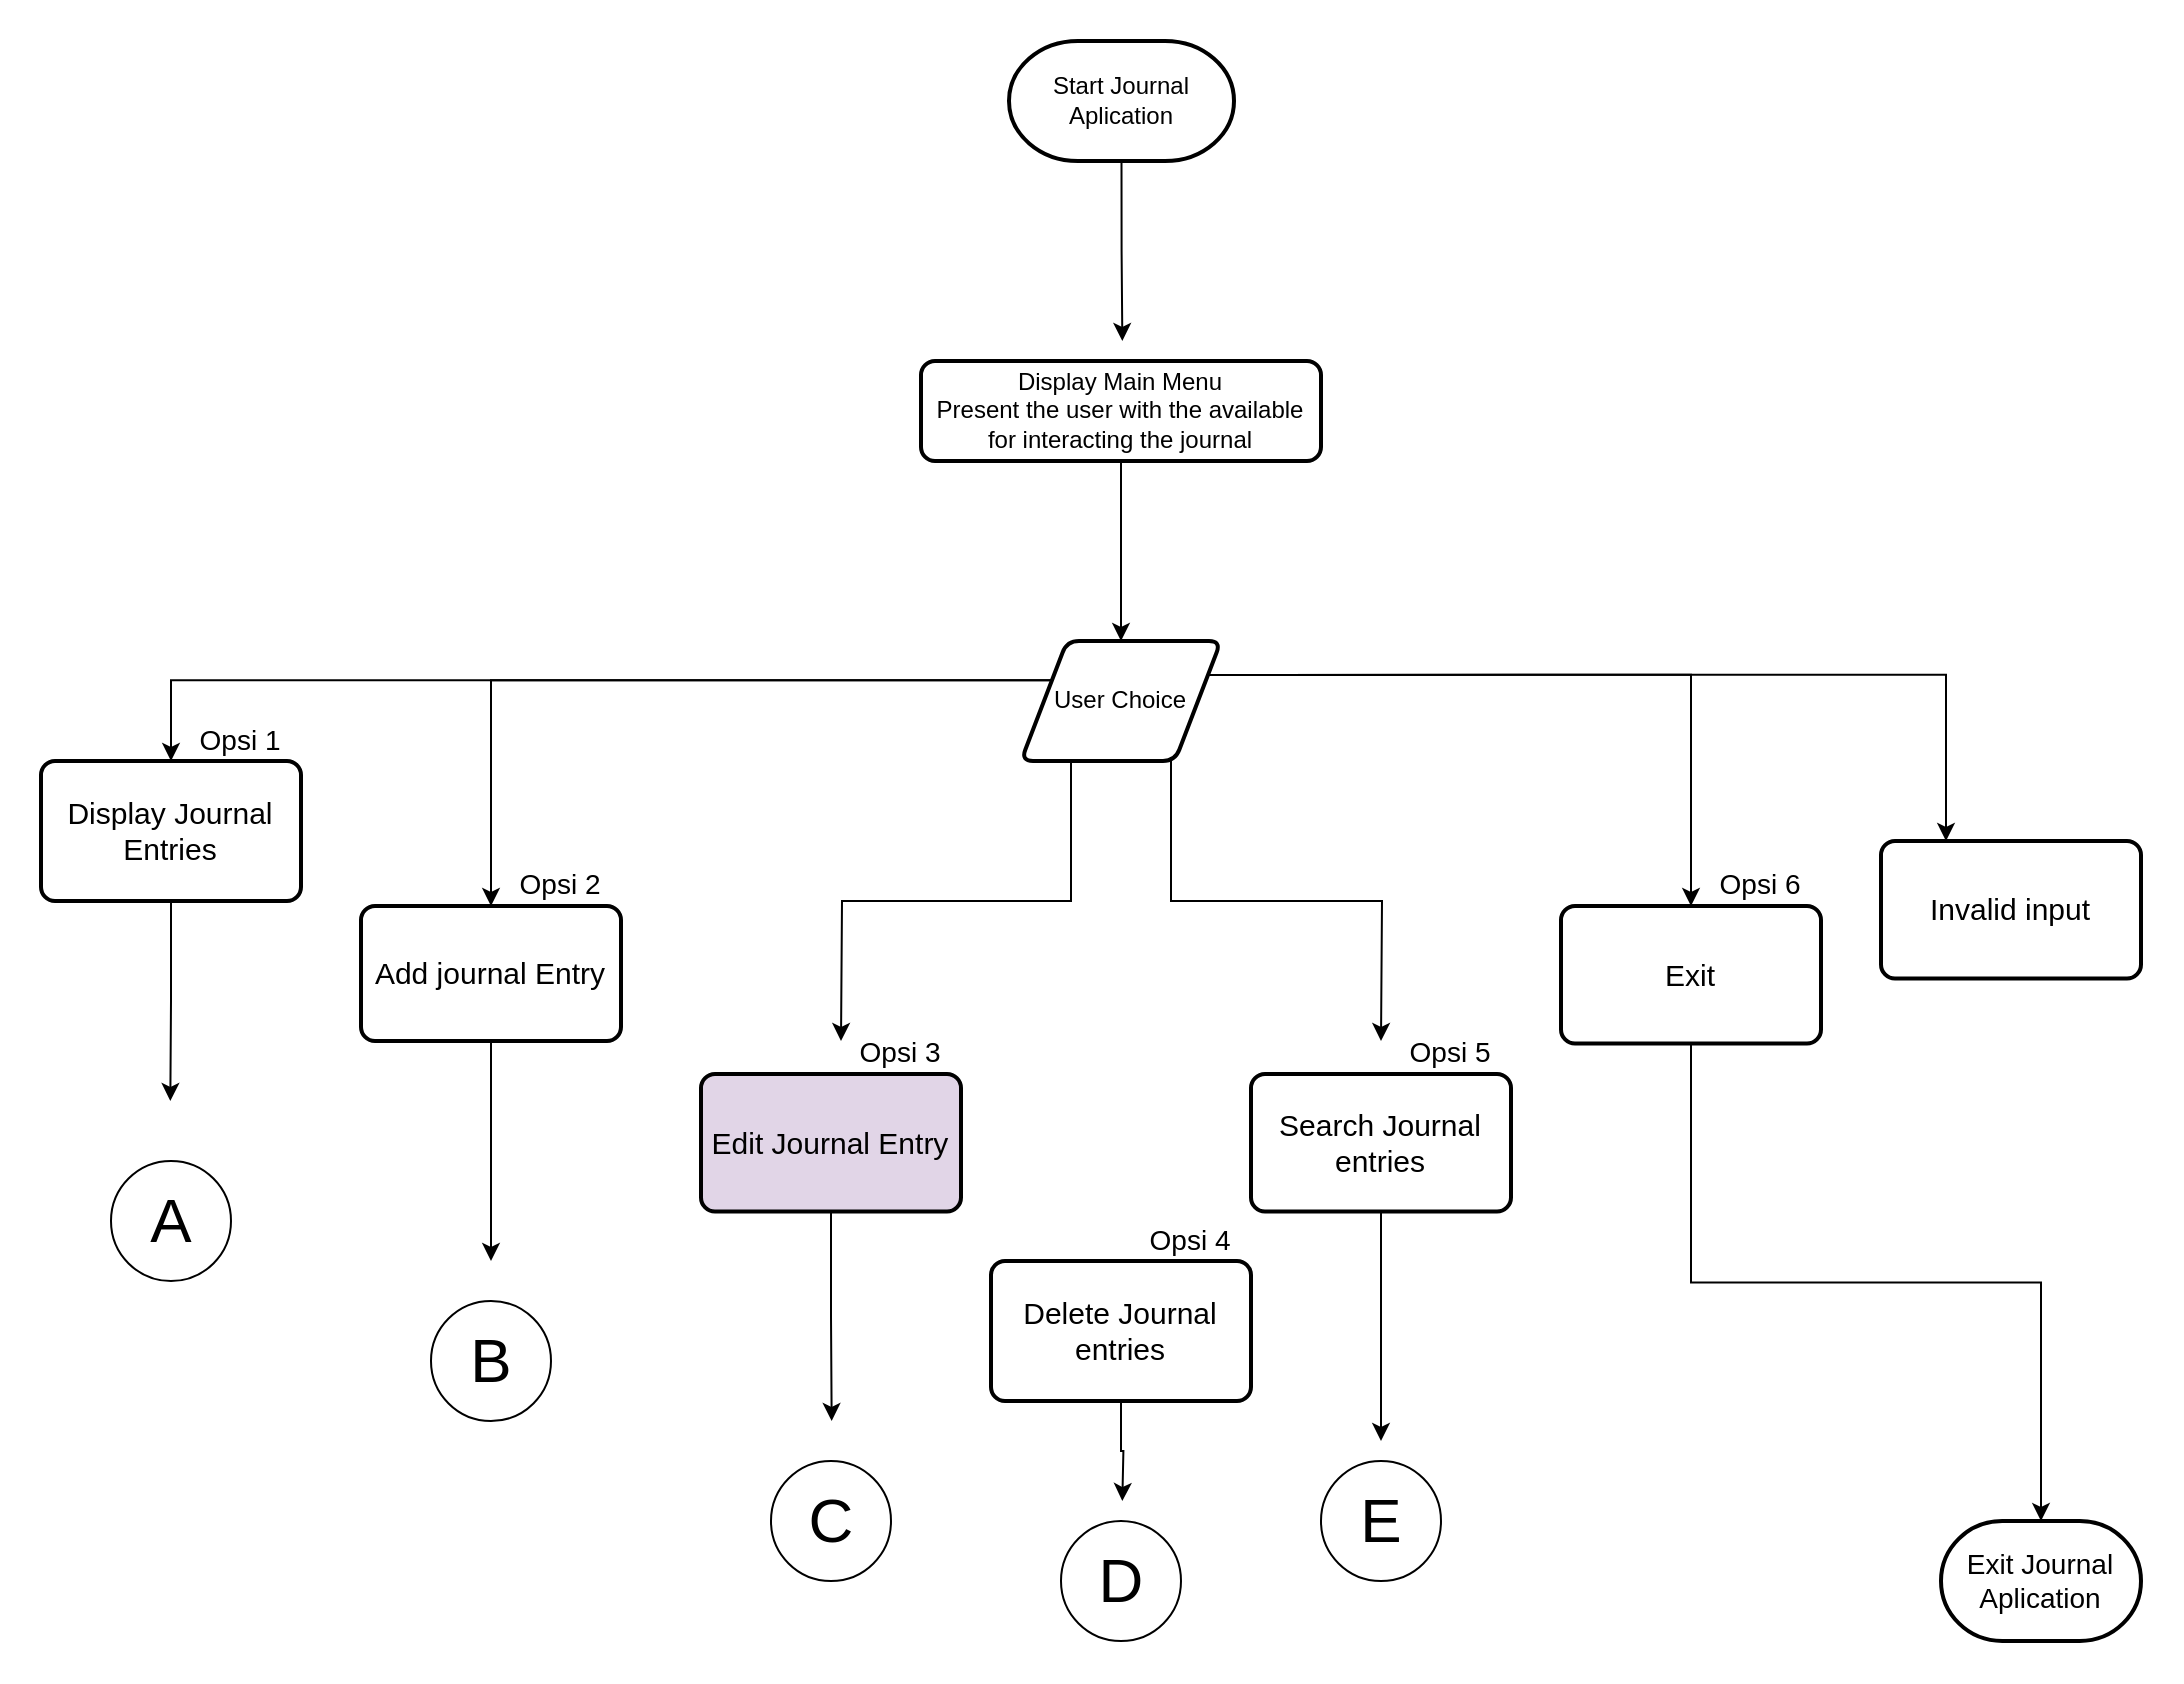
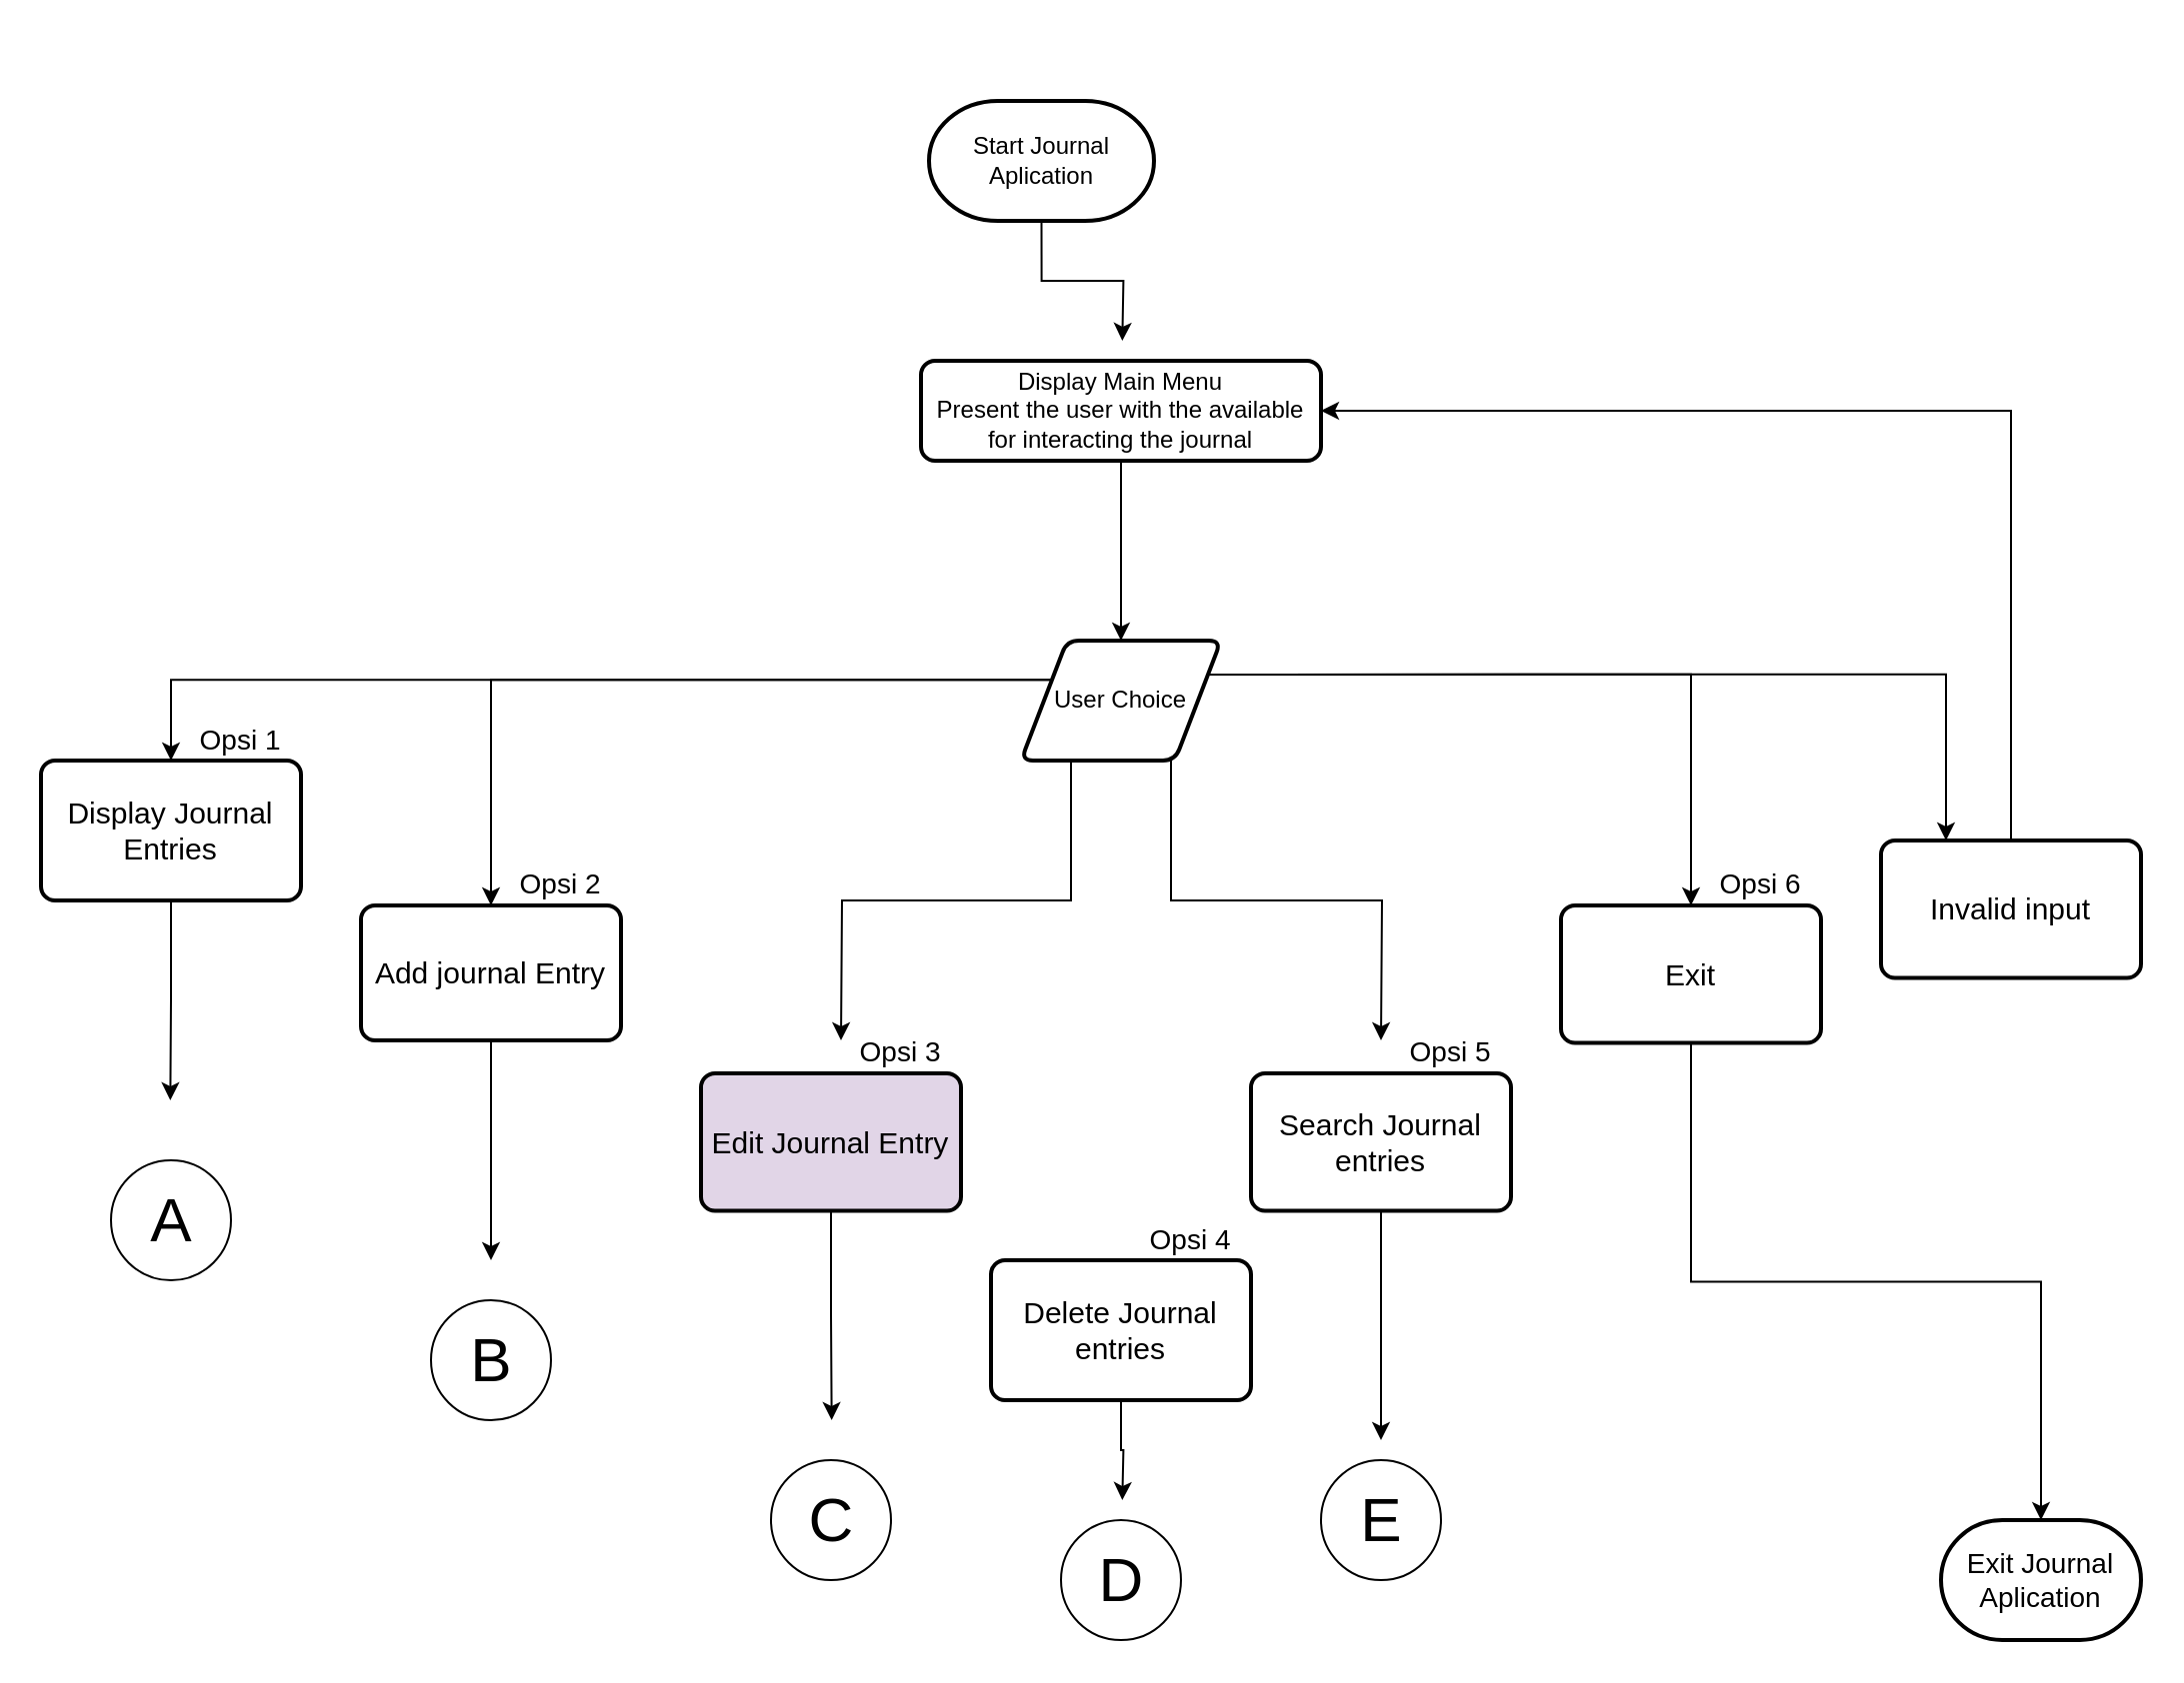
- <mxCell id="3" value="Start Journal Aplication" style="strokeWidth=2;html=1;shape=mxgraph.flowchart.terminator;whiteSpace=wrap;" vertex="1" parent="1"><mxGeometry x="504" y="20" width="112.5" height="60" as="geometry" /></mxCell>
+ <mxCell id="3" value="Start Journal Aplication" style="strokeWidth=2;html=1;shape=mxgraph.flowchart.terminator;whiteSpace=wrap;" vertex="1" parent="1"><mxGeometry x="464" y="50" width="112.5" height="60" as="geometry" /></mxCell>
+ <mxCell id="23" style="edgeStyle=orthogonalEdgeStyle;rounded=0;orthogonalLoop=1;jettySize=auto;html=1;exitX=0.5;exitY=0;exitDx=0;exitDy=0;entryX=1;entryY=0.5;entryDx=0;entryDy=0;" edge="1" parent="1" source="24" target="5"><mxGeometry relative="1" as="geometry" /></mxCell>
